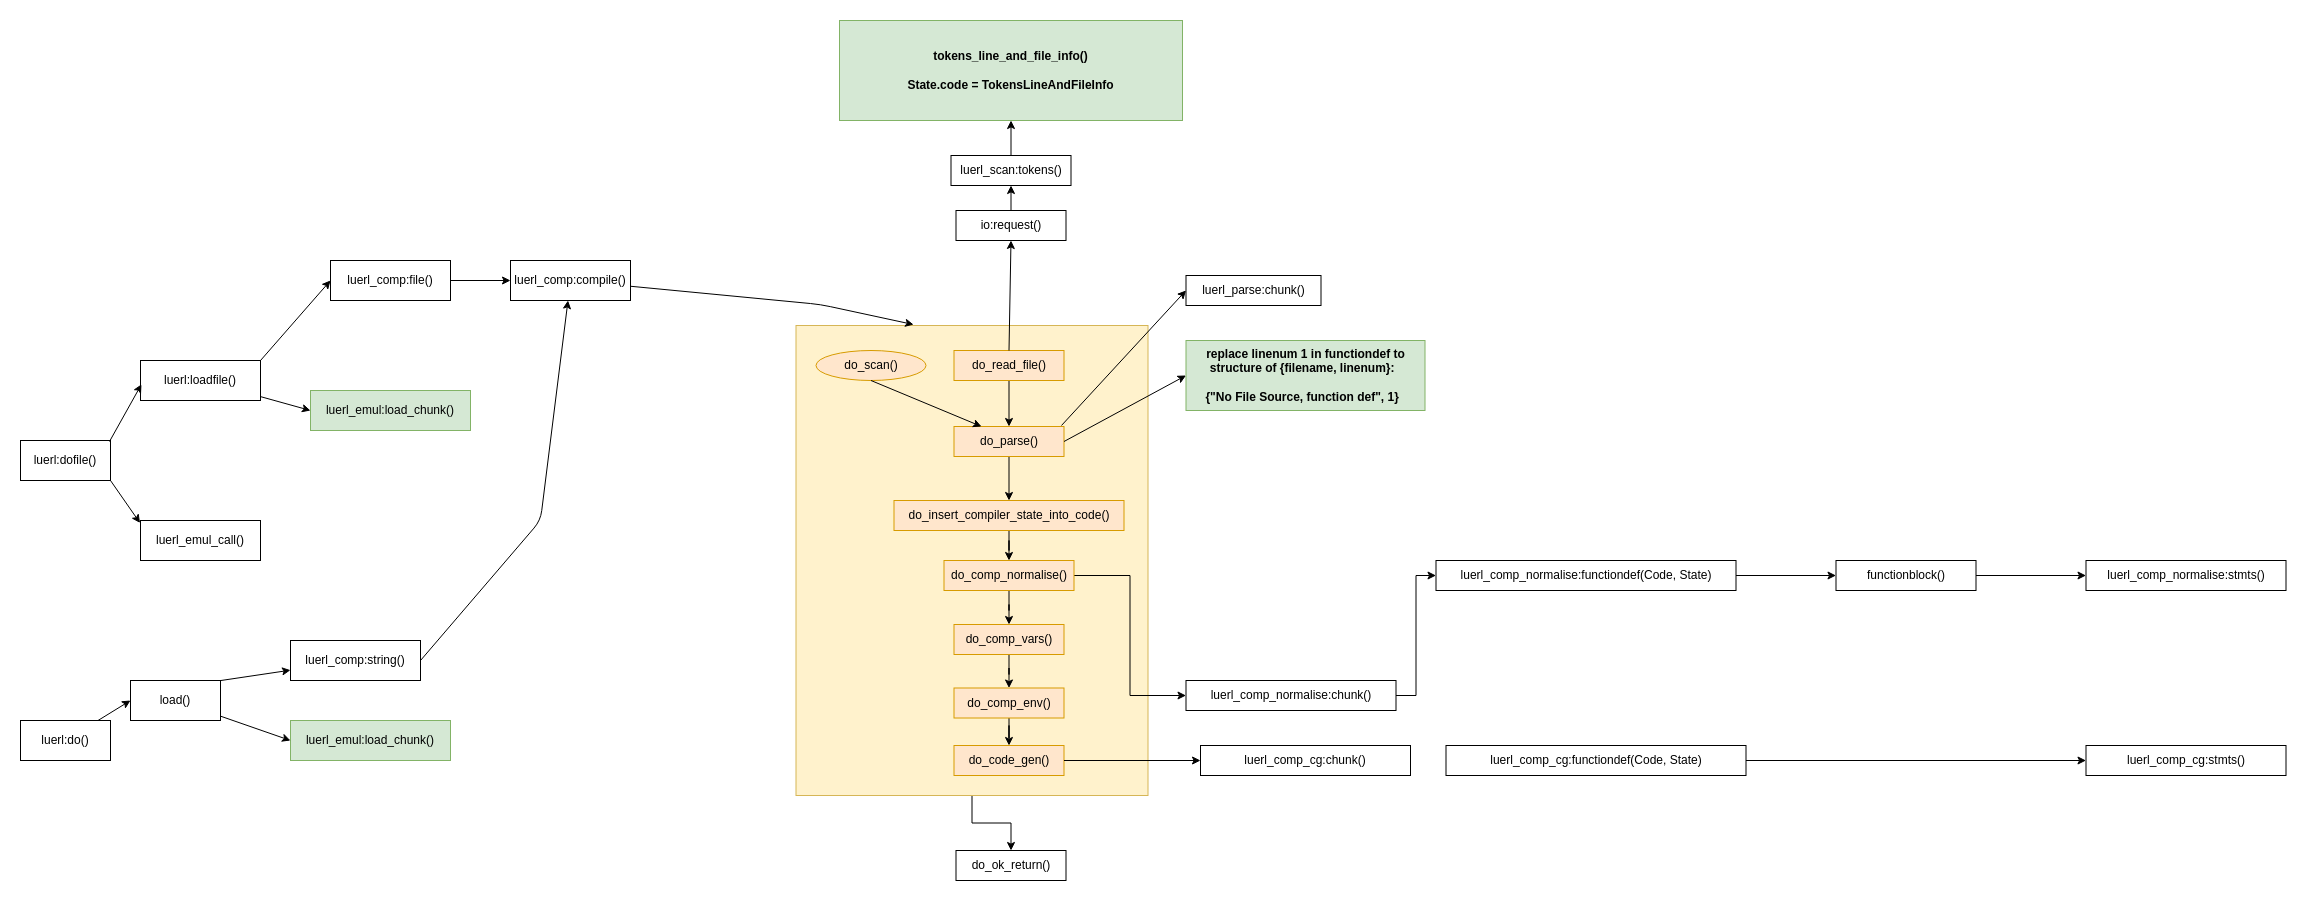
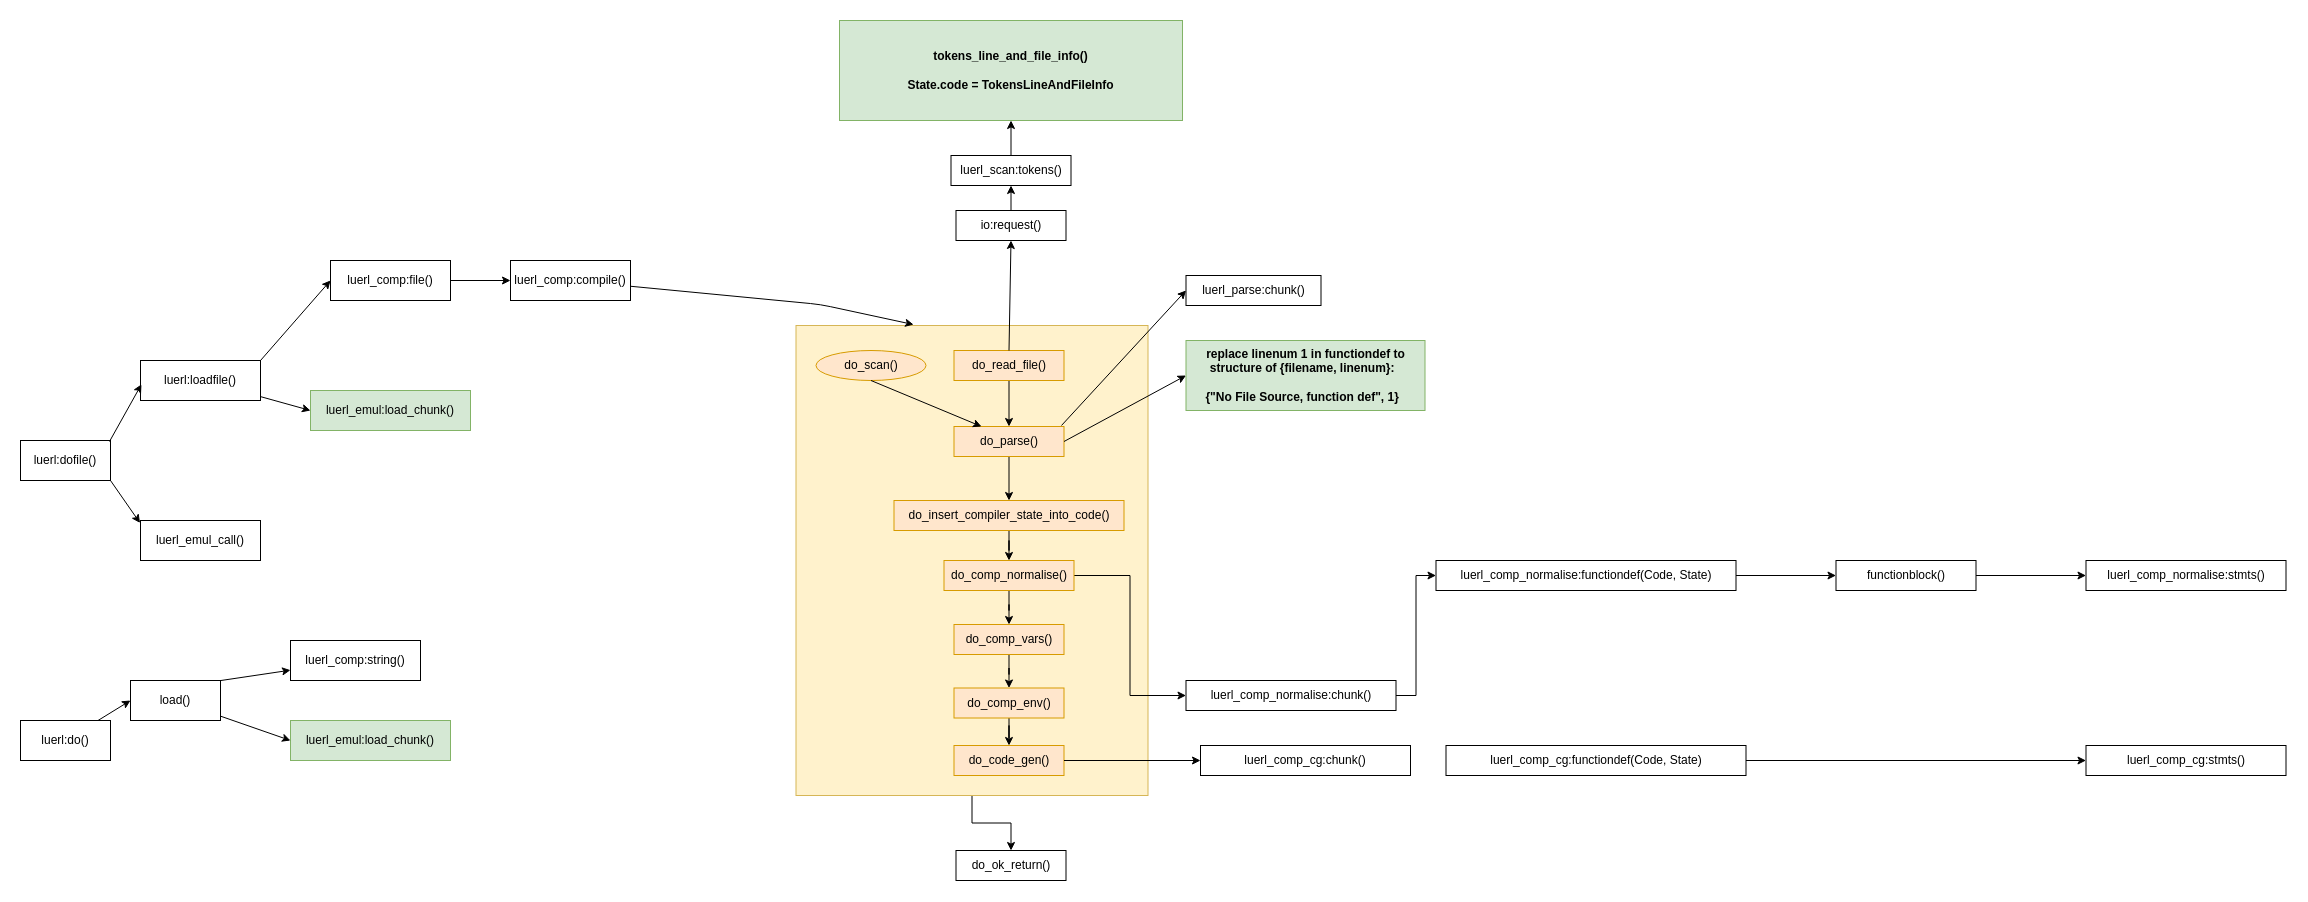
- <mxCell id="51" value="" style="endArrow=classic;html=1;exitX=1;exitY=0.5;exitDx=0;exitDy=0;" edge="1" parent="1" source="46" target="13"><mxGeometry width="50" height="50" relative="1" as="geometry"><mxPoint x="600" y="670" as="sourcePoint" /><mxPoint x="650" y="620" as="targetPoint" /><Array as="points"><mxPoint x="540" y="520" /></Array></mxGeometry></mxCell>
